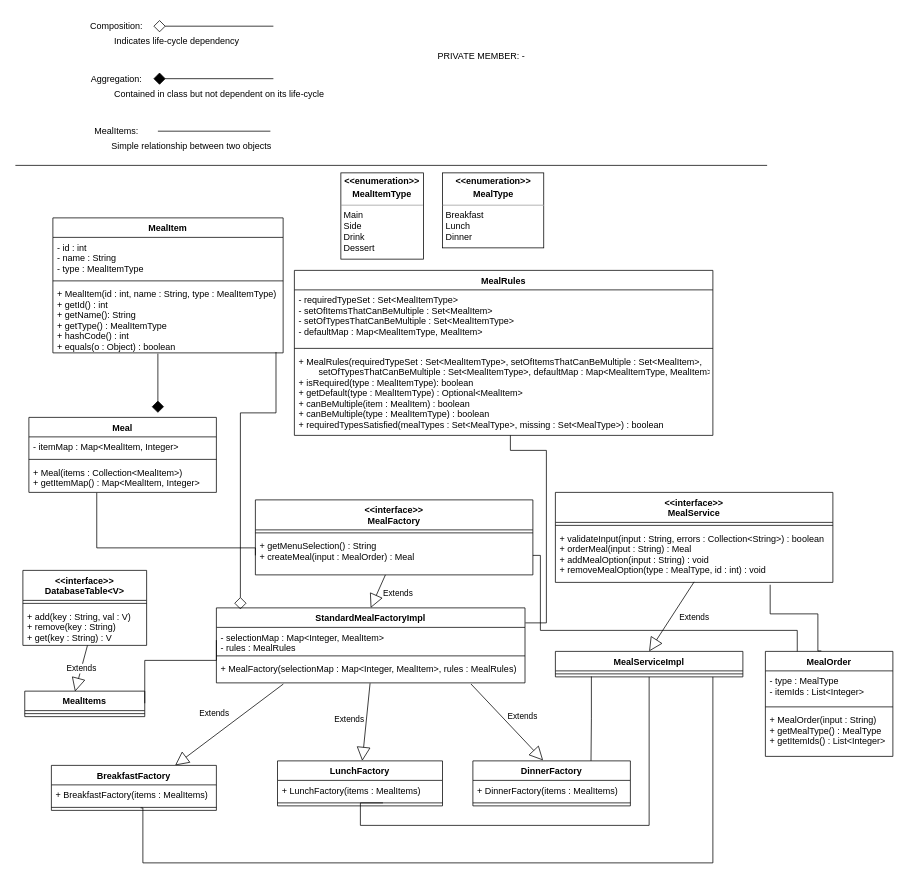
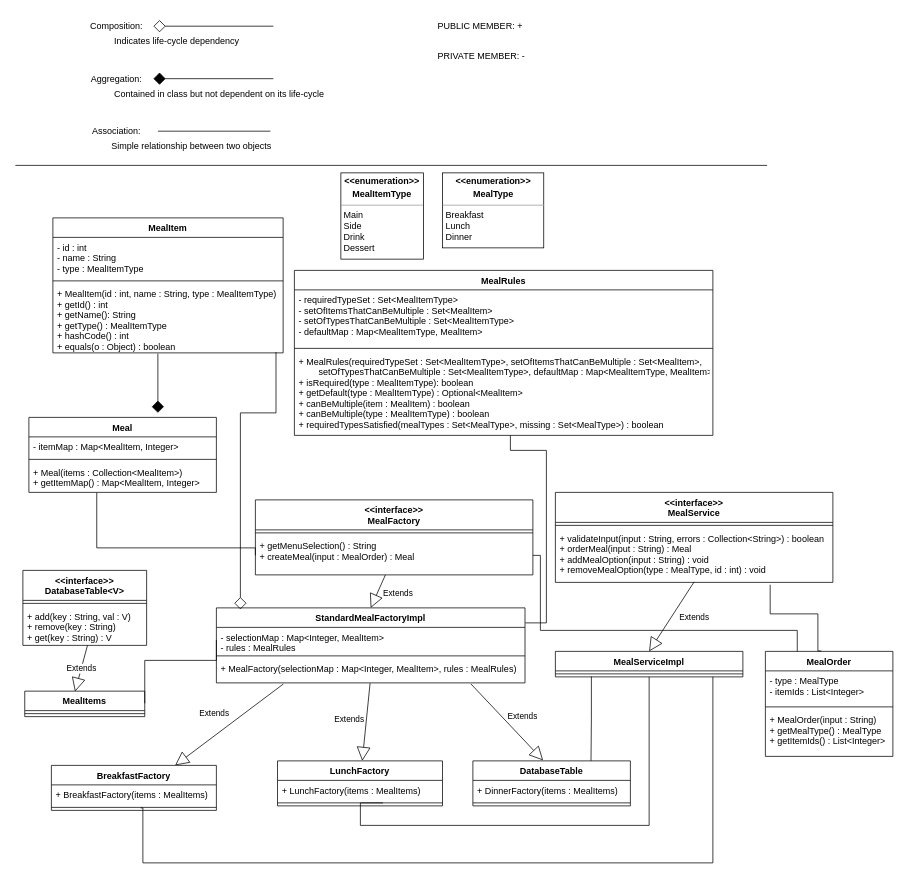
+ <mxCell id="50" value="PUBLIC MEMBER: +" style="text;html=1;strokeColor=none;fillColor=none;align=center;verticalAlign=middle;whiteSpace=wrap;rounded=0;" vertex="1" parent="1"><mxGeometry x="577" y="20" width="126" height="30" as="geometry" /></mxCell>
- <mxCell id="46" value="MealItems:" style="text;html=1;strokeColor=none;fillColor=none;align=center;verticalAlign=middle;whiteSpace=wrap;rounded=0;" vertex="1" parent="1"><mxGeometry x="115" y="160" width="80" height="30" as="geometry" /></mxCell>
+ <mxCell id="46" value="Association:" style="text;html=1;strokeColor=none;fillColor=none;align=center;verticalAlign=middle;whiteSpace=wrap;rounded=0;" vertex="1" parent="1"><mxGeometry x="115" y="160" width="80" height="30" as="geometry" /></mxCell>
- <mxCell id="64" value="DinnerFactory" style="swimlane;fontStyle=1;align=center;verticalAlign=top;childLayout=stackLayout;horizontal=1;startSize=26;horizontalStack=0;resizeParent=1;resizeParentMax=0;resizeLast=0;collapsible=1;marginBottom=0;fontFamily=Helvetica;" vertex="1" parent="1"><mxGeometry x="630" y="1014" width="210" height="60" as="geometry" /></mxCell>
+ <mxCell id="64" value="DatabaseTable" style="swimlane;fontStyle=1;align=center;verticalAlign=top;childLayout=stackLayout;horizontal=1;startSize=26;horizontalStack=0;resizeParent=1;resizeParentMax=0;resizeLast=0;collapsible=1;marginBottom=0;fontFamily=Helvetica;" vertex="1" parent="1"><mxGeometry x="630" y="1014" width="210" height="60" as="geometry" /></mxCell>
